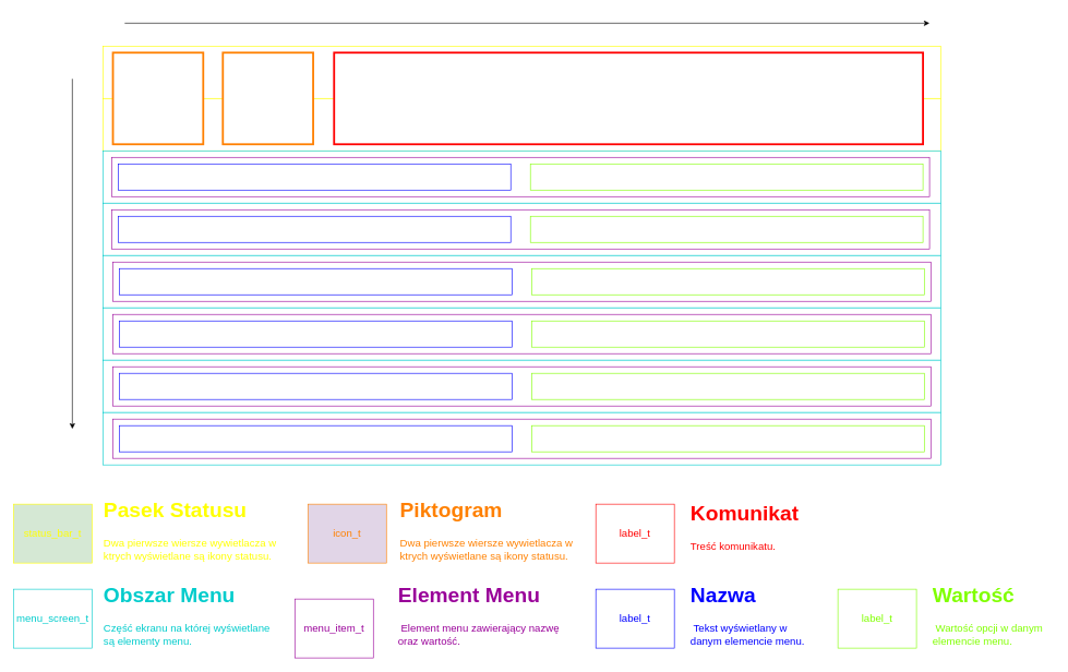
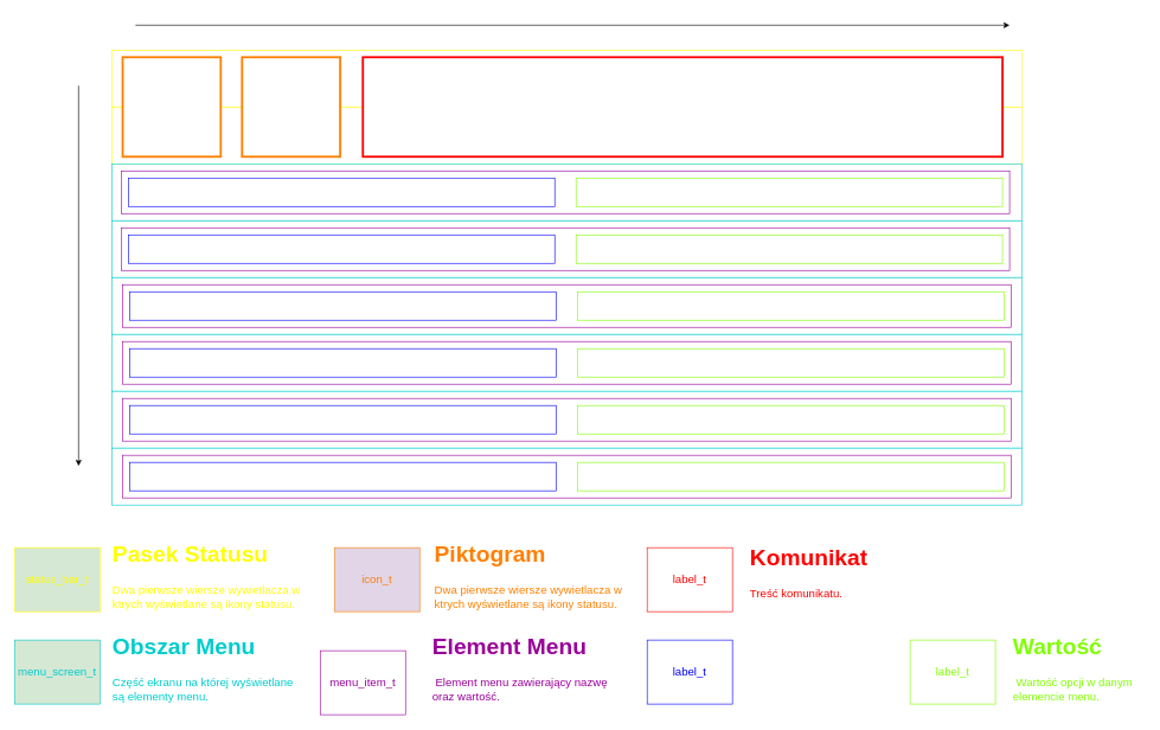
- <mxCell id="43" value="&lt;h1&gt;Nazwa&lt;/h1&gt;&lt;p&gt;&amp;nbsp;Tekst wyświetlany w danym elemencie menu.&lt;/p&gt;" style="text;html=1;strokeColor=none;fillColor=none;spacing=5;spacingTop=-20;whiteSpace=wrap;overflow=hidden;rounded=0;strokeWidth=1;fontSize=16;fontColor=#0000FF;" parent="1" vertex="1"><mxGeometry x="1050" y="880" width="190" height="120" as="geometry" /></mxCell>
- <mxCell id="10" value="menu_screen_t" style="rounded=0;whiteSpace=wrap;html=1;strokeColor=#00CCCC;fontSize=16;fontColor=#00CCCC;" parent="1" vertex="1"><mxGeometry x="20" y="900" width="120" height="90" as="geometry" /></mxCell>
+ <mxCell id="10" value="menu_screen_t" style="rounded=0;whiteSpace=wrap;html=1;strokeColor=#00CCCC;fontSize=16;fontColor=#00CCCC;fillColor=#d5e8d4;" parent="1" vertex="1"><mxGeometry x="20" y="900" width="120" height="90" as="geometry" /></mxCell>
